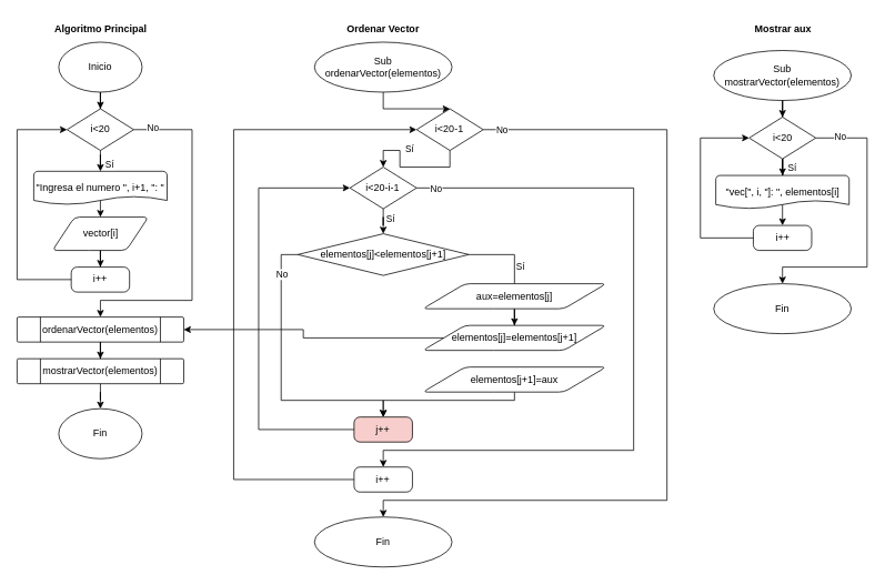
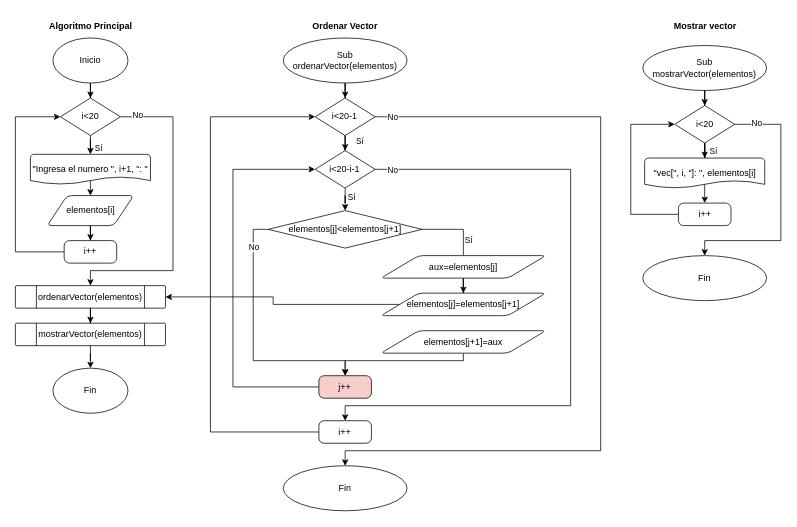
- <mxCell id="50" value="&lt;b&gt;Mostrar aux&lt;/b&gt;" style="text;html=1;align=center;verticalAlign=middle;resizable=0;points=[];autosize=1;strokeColor=none;fillColor=none;" vertex="1" parent="1"><mxGeometry x="883.5" y="20" width="110" height="30" as="geometry" /></mxCell>
+ <mxCell id="50" value="&lt;b&gt;Mostrar vector&lt;/b&gt;" style="text;html=1;align=center;verticalAlign=middle;resizable=0;points=[];autosize=1;strokeColor=none;fillColor=none;" vertex="1" parent="1"><mxGeometry x="883.5" y="20" width="110" height="30" as="geometry" /></mxCell>
- <mxCell id="22" value="i&amp;lt;20-1" style="strokeWidth=1;html=1;shape=mxgraph.flowchart.decision;whiteSpace=wrap;" vertex="1" parent="1"><mxGeometry x="499.42" y="130" width="80" height="50" as="geometry" /></mxCell>
+ <mxCell id="22" value="i&amp;lt;20-1" style="strokeWidth=1;html=1;shape=mxgraph.flowchart.decision;whiteSpace=wrap;" vertex="1" parent="1"><mxGeometry x="419.42" y="130" width="80" height="50" as="geometry" /></mxCell>
- <mxCell id="14" value="vector[i]" style="shape=parallelogram;html=1;strokeWidth=1;perimeter=parallelogramPerimeter;whiteSpace=wrap;rounded=1;arcSize=12;size=0.23;" vertex="1" parent="1"><mxGeometry x="62.5" y="260" width="115" height="40" as="geometry" /></mxCell>
+ <mxCell id="14" value="elementos[i]" style="shape=parallelogram;html=1;strokeWidth=1;perimeter=parallelogramPerimeter;whiteSpace=wrap;rounded=1;arcSize=12;size=0.23;" vertex="1" parent="1"><mxGeometry x="62.5" y="260" width="115" height="40" as="geometry" /></mxCell>
